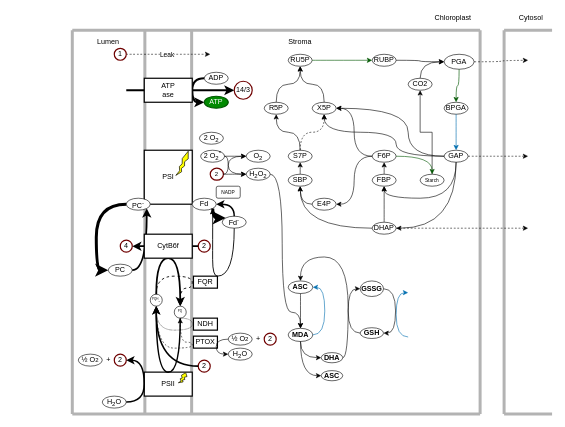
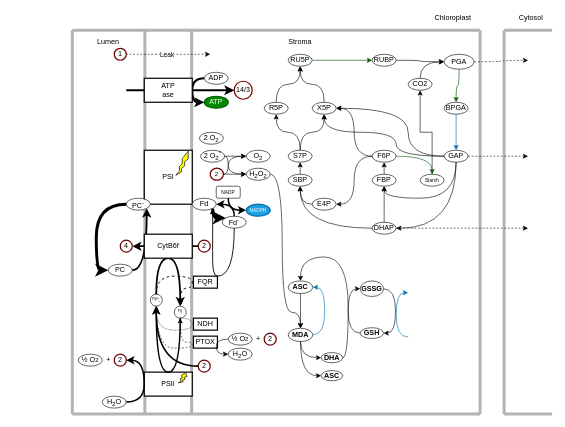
- <mxCell id="123" value="" style="edgeStyle=orthogonalEdgeStyle;curved=1;rounded=0;orthogonalLoop=1;jettySize=auto;html=1;exitX=0.5;exitY=0;exitDx=0;exitDy=0;entryX=0.5;entryY=1;entryDx=0;entryDy=0;strokeColor=#000000;strokeWidth=1.008;dashed=1;" parent="1" source="76" target="73" edge="1"><mxGeometry x="360" y="80" as="geometry" /></mxCell>
+ <mxCell id="123" value="" style="edgeStyle=orthogonalEdgeStyle;curved=1;rounded=0;orthogonalLoop=1;jettySize=auto;html=1;exitX=0.5;exitY=0;exitDx=0;exitDy=0;entryX=0.5;entryY=1;entryDx=0;entryDy=0;strokeColor=#000000;strokeWidth=1.008" parent="1" source="76" target="73" edge="1"><mxGeometry x="360" y="80" as="geometry" /></mxCell>
+ <mxCell id="85" value="" style="edgeStyle=orthogonalEdgeStyle;curved=1;rounded=0;orthogonalLoop=1;jettySize=auto;html=1;exitX=0.5;exitY=1;exitDx=0;exitDy=0;entryX=0;entryY=0.5;entryDx=0;entryDy=0;strokeWidth=2.505;strokeColor=#000000" parent="1" source="14" target="15" edge="1"><mxGeometry relative="1" as="geometry"><Array as="points"><mxPoint x="380" y="350" /></Array></mxGeometry></mxCell>
+ <mxCell id="15" value="&lt;font style=&quot;font-size: 8px&quot;&gt;NADPH&lt;/font&gt;" style="ellipse;whiteSpace=wrap;html=1;strokeColor=#006EAF;strokeWidth=2;fillColor=#1ba1e2;fontColor=#ffffff;" parent="1" vertex="1"><mxGeometry x="410" y="340" width="40" height="20" as="geometry" /></mxCell>
